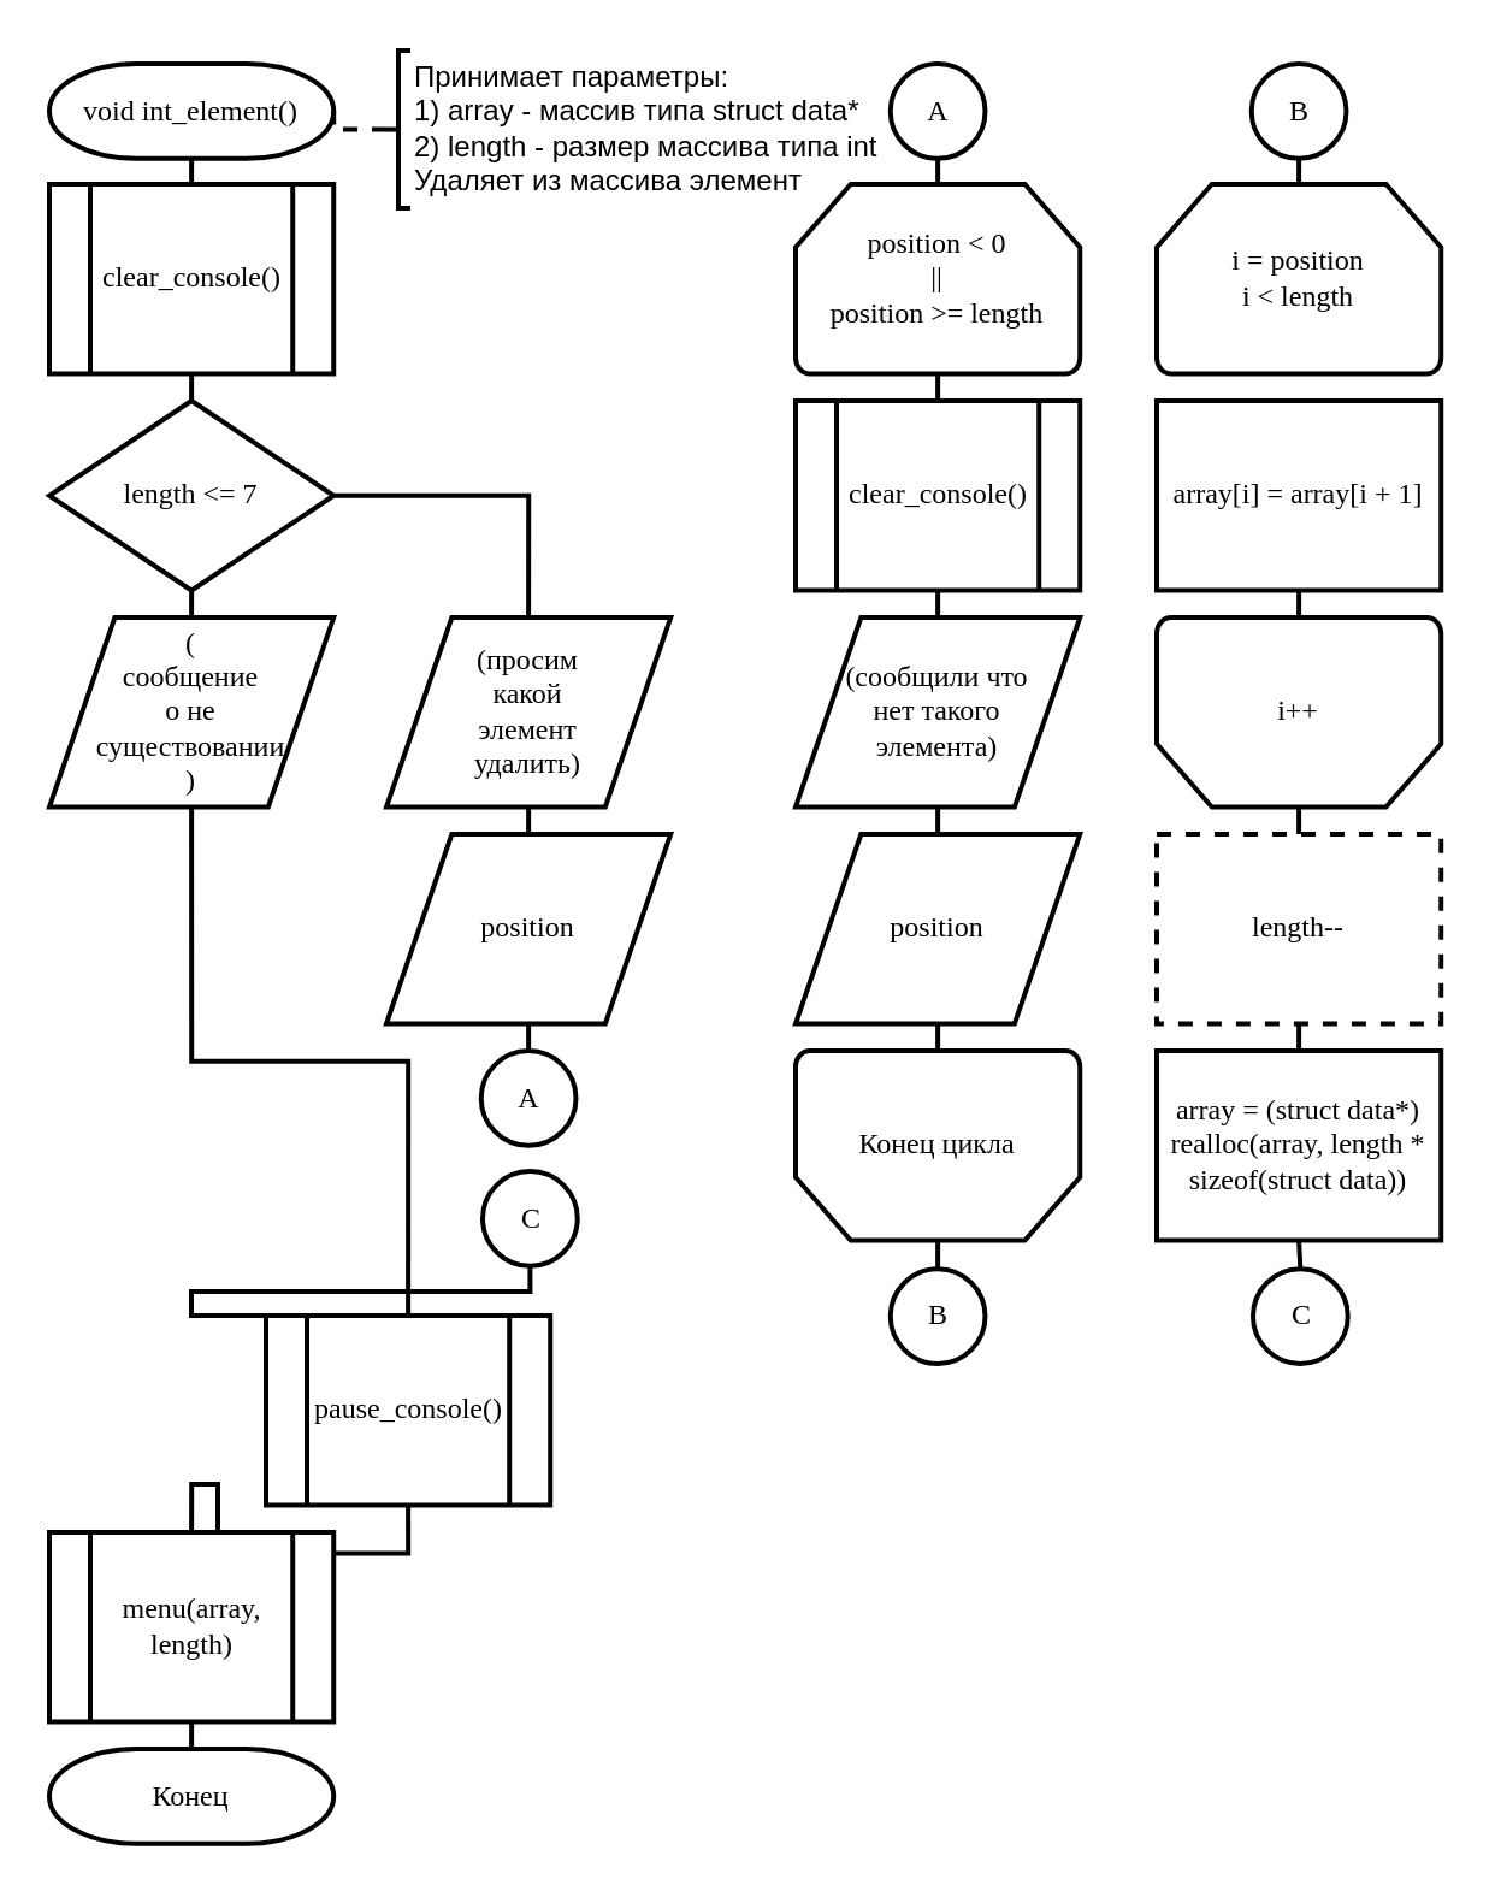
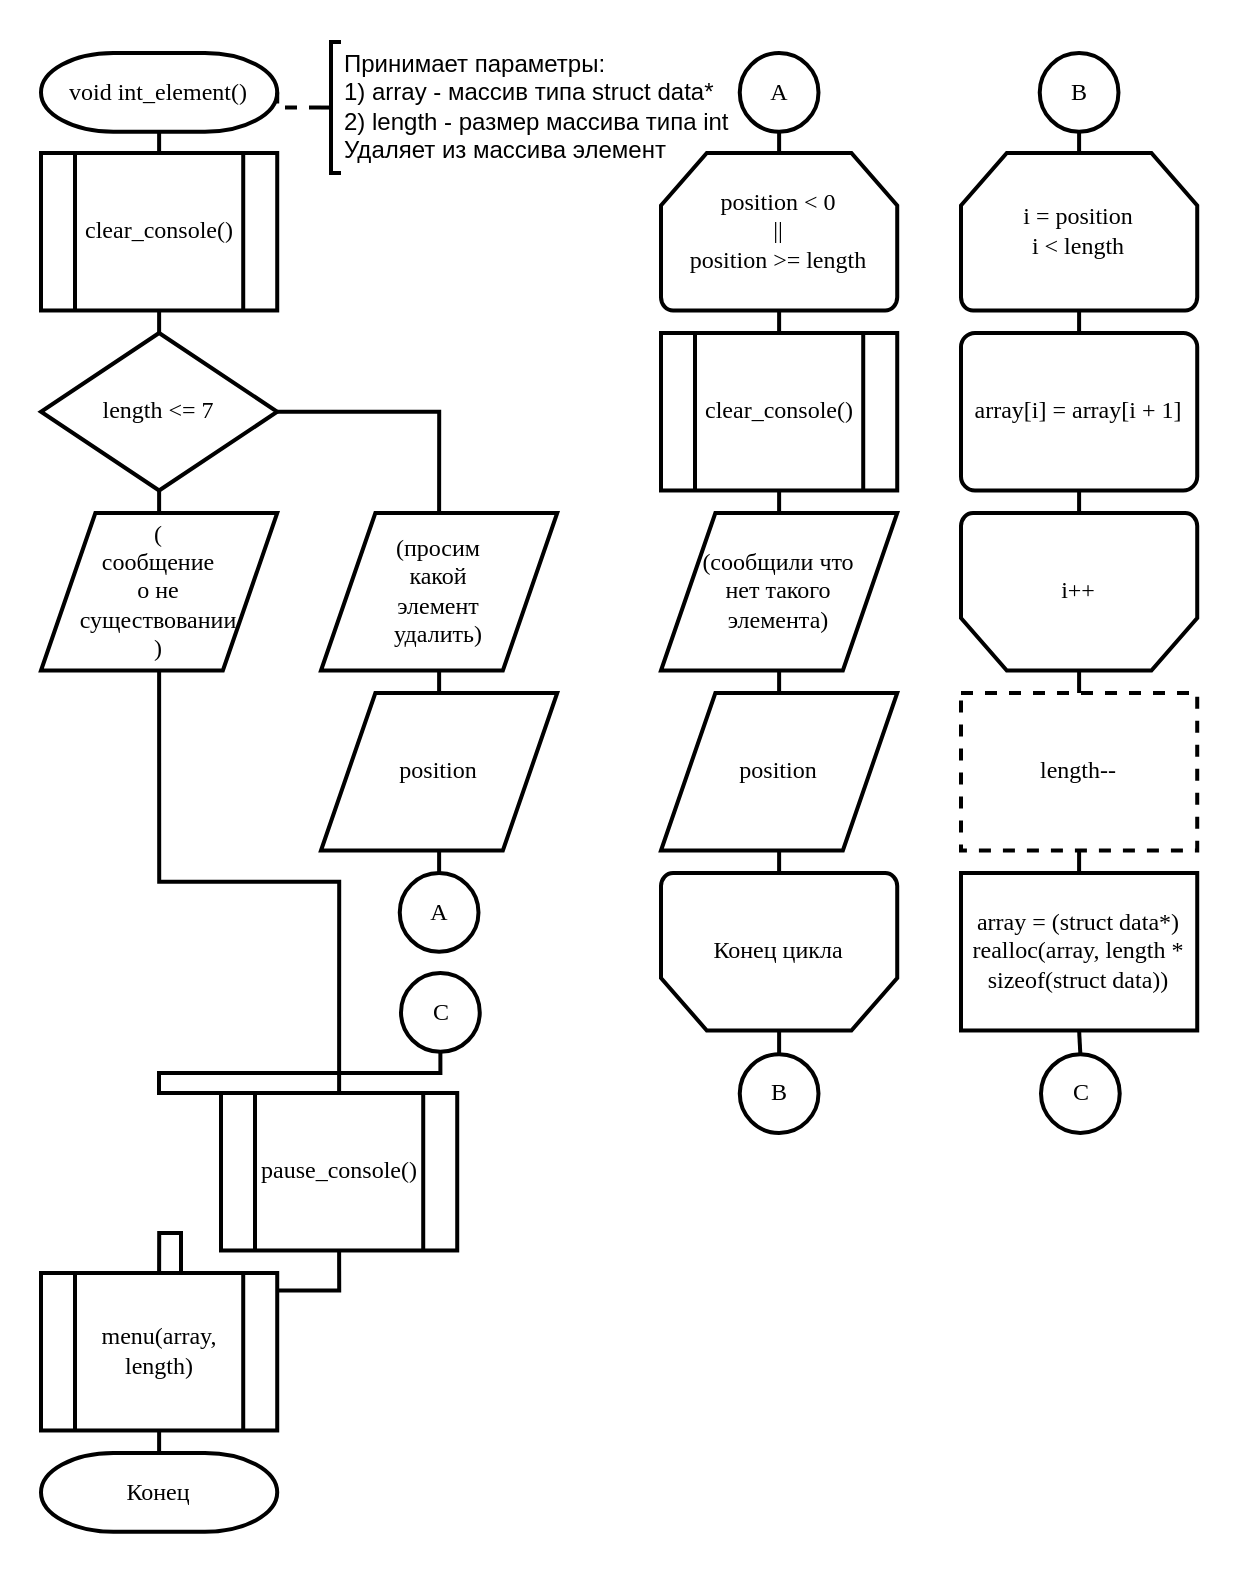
+ <mxCell id="23" style="edgeStyle=orthogonalEdgeStyle;rounded=0;orthogonalLoop=1;jettySize=auto;html=1;exitX=0.5;exitY=1;exitDx=0;exitDy=0;exitPerimeter=0;entryX=0.5;entryY=0;entryDx=0;entryDy=0;endArrow=none;endFill=0;strokeWidth=2;" parent="1" source="24" target="26" edge="1"><mxGeometry relative="1" as="geometry" /></mxCell>
- <mxCell id="26" value="array[i] = array[i + 1]" style="rounded=0;whiteSpace=wrap;html=1;absoluteArcSize=1;arcSize=14;strokeWidth=2;fontFamily=Times New Roman;" parent="1" vertex="1"><mxGeometry x="480" y="166" width="118.11" height="78.74" as="geometry" /></mxCell>
+ <mxCell id="26" value="array[i] = array[i + 1]" style="whiteSpace=wrap;html=1;absoluteArcSize=1;arcSize=14;strokeWidth=2;fontFamily=Times New Roman;rounded=1;" parent="1" vertex="1"><mxGeometry x="480" y="166" width="118.11" height="78.74" as="geometry" /></mxCell>
